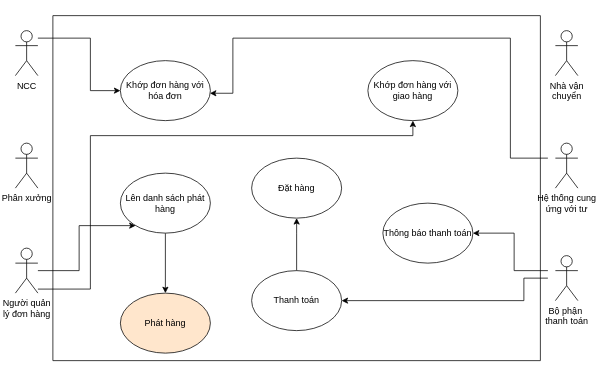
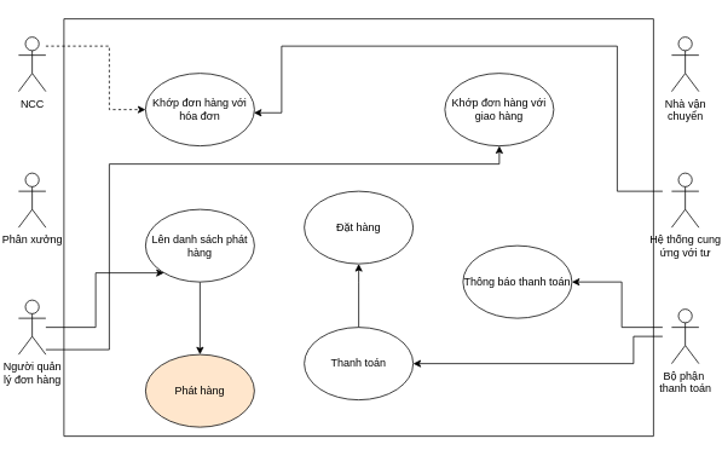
- <mxCell id="5" value="" style="edgeStyle=orthogonalEdgeStyle;rounded=0;orthogonalLoop=1;jettySize=auto;html=1;entryX=0;entryY=0.5;entryDx=0;entryDy=0;" edge="1" parent="1" source="6" target="13"><mxGeometry relative="1" as="geometry"><Array as="points"><mxPoint x="120" y="50" /><mxPoint x="120" y="120" /></Array></mxGeometry></mxCell>
+ <mxCell id="5" value="" style="edgeStyle=orthogonalEdgeStyle;rounded=0;orthogonalLoop=1;jettySize=auto;html=1;entryX=0;entryY=0.5;entryDx=0;entryDy=0;dashed=1;" edge="1" parent="1" source="6" target="13"><mxGeometry relative="1" as="geometry"><Array as="points"><mxPoint x="120" y="50" /><mxPoint x="120" y="120" /></Array></mxGeometry></mxCell>
